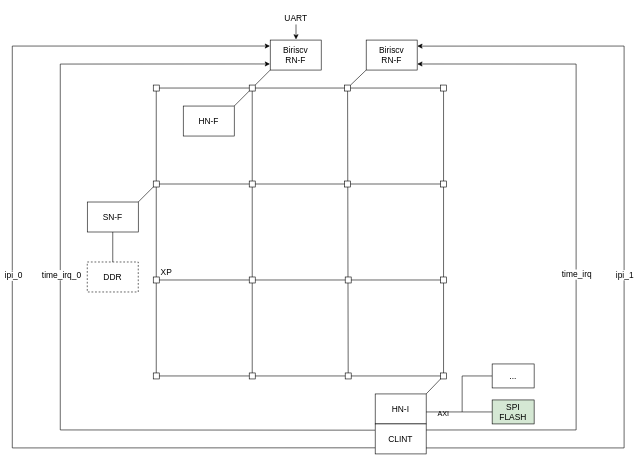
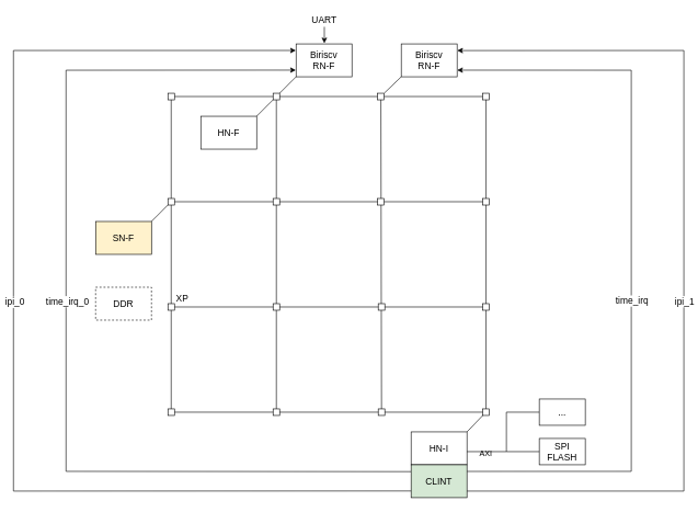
- <mxCell id="36" value="&lt;font style=&quot;font-size: 14px;&quot;&gt;SN-F&lt;/font&gt;" style="rounded=0;whiteSpace=wrap;html=1;" parent="1" vertex="1"><mxGeometry x="145" y="336" width="85" height="50" as="geometry" /></mxCell>
+ <mxCell id="36" value="&lt;font style=&quot;font-size: 14px;&quot;&gt;SN-F&lt;/font&gt;" style="rounded=0;whiteSpace=wrap;html=1;fillColor=#fff2cc;" parent="1" vertex="1"><mxGeometry x="145" y="336" width="85" height="50" as="geometry" /></mxCell>
- <mxCell id="38" value="" style="endArrow=none;html=1;rounded=0;entryX=0.5;entryY=1;entryDx=0;entryDy=0;exitX=0.5;exitY=0;exitDx=0;exitDy=0;" parent="1" source="37" target="36" edge="1"><mxGeometry width="50" height="50" relative="1" as="geometry"><mxPoint x="150" y="446" as="sourcePoint" /><mxPoint x="200" y="396" as="targetPoint" /></mxGeometry></mxCell>
- <mxCell id="33" value="&lt;font style=&quot;font-size: 14px;&quot;&gt;SPI&lt;br style=&quot;border-color: var(--border-color);&quot;&gt;FLASH&lt;/font&gt;" style="rounded=0;whiteSpace=wrap;html=1;fillColor=#d5e8d4;" parent="1" vertex="1"><mxGeometry x="820" y="666" width="70" height="40" as="geometry" /></mxCell>
+ <mxCell id="33" value="&lt;font style=&quot;font-size: 14px;&quot;&gt;SPI&lt;br style=&quot;border-color: var(--border-color);&quot;&gt;FLASH&lt;/font&gt;" style="rounded=0;whiteSpace=wrap;html=1;" parent="1" vertex="1"><mxGeometry x="820" y="666" width="70" height="40" as="geometry" /></mxCell>
- <mxCell id="46" value="&lt;font style=&quot;font-size: 14px;&quot;&gt;CLINT&lt;/font&gt;" style="rounded=0;whiteSpace=wrap;html=1;" parent="1" vertex="1"><mxGeometry x="625" y="706" width="85" height="50" as="geometry" /></mxCell>
+ <mxCell id="46" value="&lt;font style=&quot;font-size: 14px;&quot;&gt;CLINT&lt;/font&gt;" style="rounded=0;whiteSpace=wrap;html=1;fillColor=#d5e8d4;" parent="1" vertex="1"><mxGeometry x="625" y="706" width="85" height="50" as="geometry" /></mxCell>
